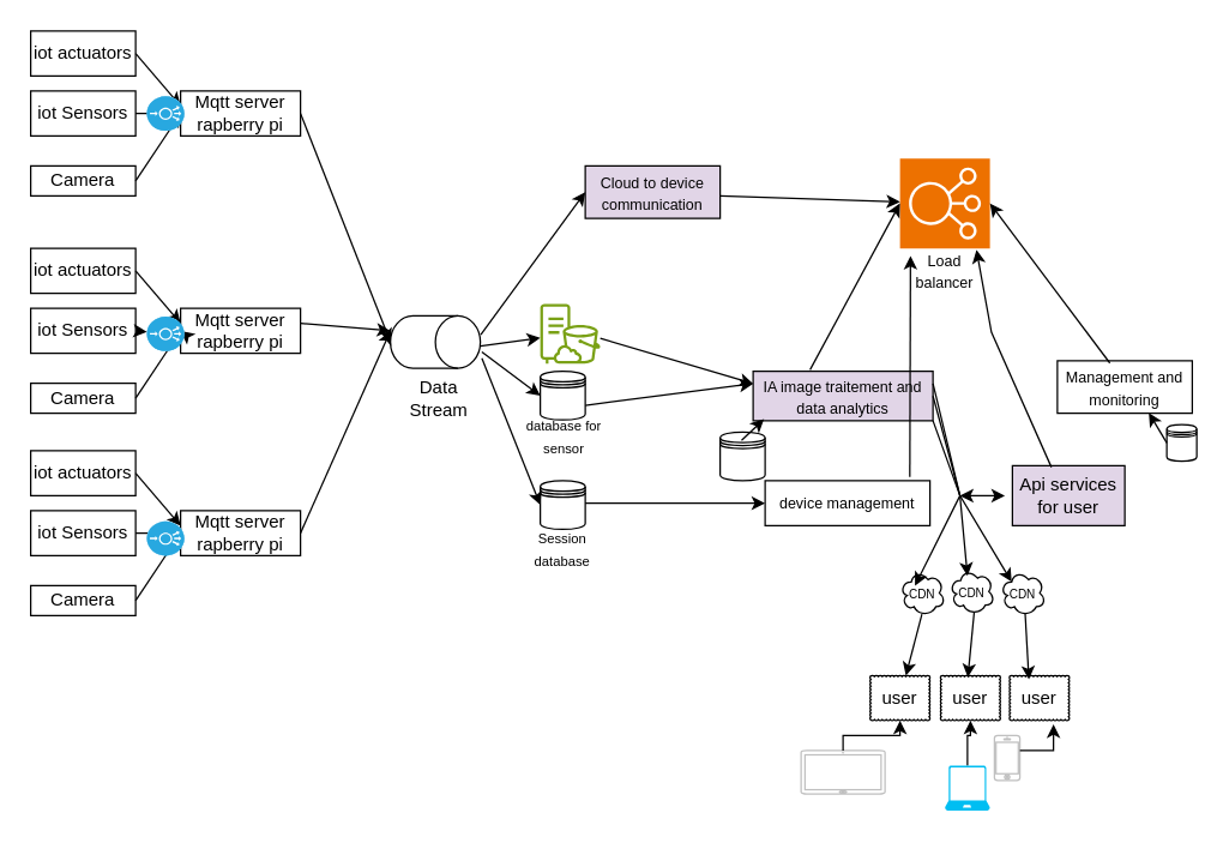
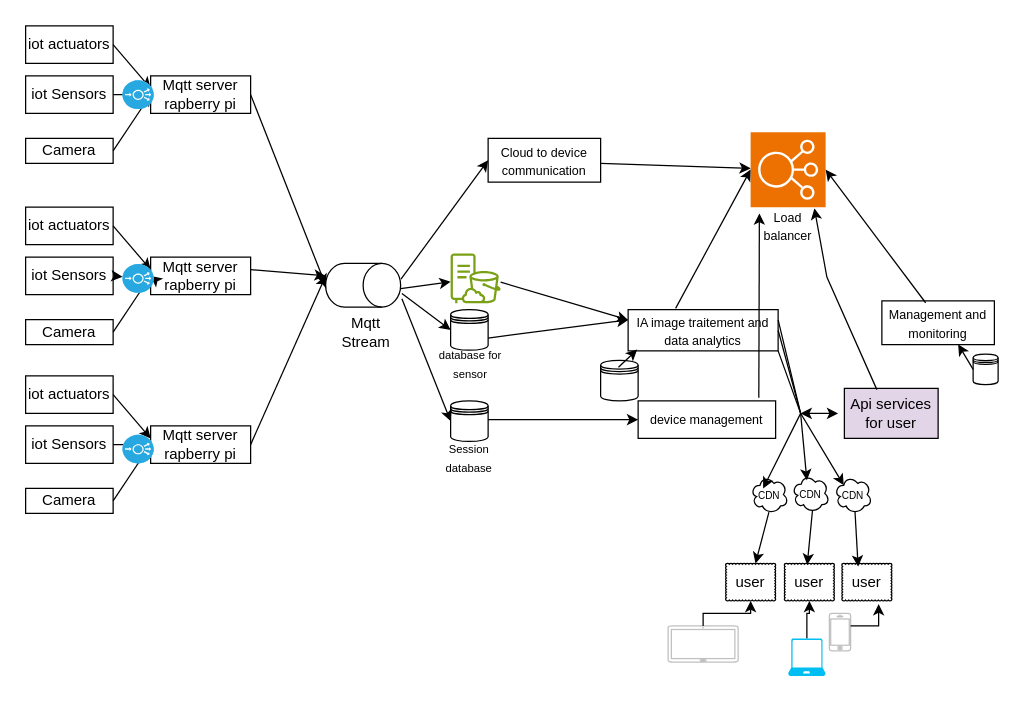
- <mxCell id="2" value="&lt;font style=&quot;font-size: 10px;&quot;&gt;Cloud to device&lt;br&gt;communication&lt;/font&gt;" style="rounded=0;whiteSpace=wrap;html=1;fillColor=#e1d5e7;" vertex="1" parent="1"><mxGeometry x="390" y="110" width="90" height="35" as="geometry" /></mxCell>
+ <mxCell id="2" value="&lt;font style=&quot;font-size: 10px;&quot;&gt;Cloud to device&lt;br&gt;communication&lt;/font&gt;" style="rounded=0;whiteSpace=wrap;html=1;" vertex="1" parent="1"><mxGeometry x="390" y="110" width="90" height="35" as="geometry" /></mxCell>
- <mxCell id="5" value="&lt;font style=&quot;font-size: 10px;&quot;&gt;IA image traitement and data analytics&lt;/font&gt;" style="rounded=0;whiteSpace=wrap;html=1;fillColor=#e1d5e7;" vertex="1" parent="1"><mxGeometry x="502" y="247" width="120" height="33" as="geometry" /></mxCell>
+ <mxCell id="5" value="&lt;font style=&quot;font-size: 10px;&quot;&gt;IA image traitement and data analytics&lt;/font&gt;" style="rounded=0;whiteSpace=wrap;html=1;" vertex="1" parent="1"><mxGeometry x="502" y="247" width="120" height="33" as="geometry" /></mxCell>
- <mxCell id="39" value="Data Stream" style="text;html=1;align=center;verticalAlign=middle;whiteSpace=wrap;rounded=0;" vertex="1" parent="1"><mxGeometry x="275" y="250" width="35" height="30" as="geometry" /></mxCell>
+ <mxCell id="39" value="Mqtt Stream" style="text;html=1;align=center;verticalAlign=middle;whiteSpace=wrap;rounded=0;" vertex="1" parent="1"><mxGeometry x="275" y="250" width="35" height="30" as="geometry" /></mxCell>
